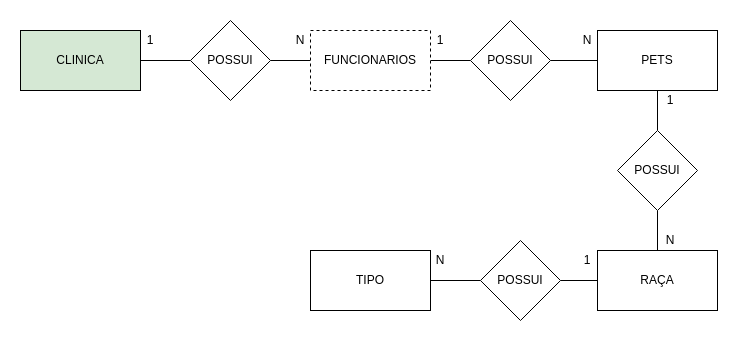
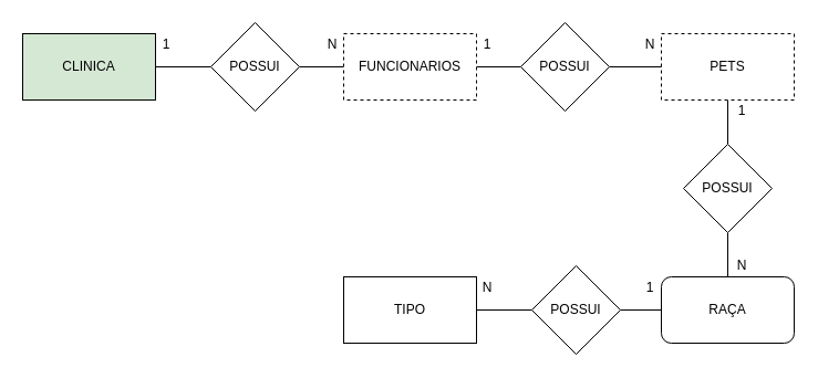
- <mxCell id="9" value="PETS" style="rounded=0;whiteSpace=wrap;html=1;" vertex="1" parent="1"><mxGeometry x="597" y="30" width="120" height="60" as="geometry" /></mxCell>
+ <mxCell id="9" value="PETS" style="rounded=0;whiteSpace=wrap;html=1;dashed=1;" vertex="1" parent="1"><mxGeometry x="597" y="30" width="120" height="60" as="geometry" /></mxCell>
- <mxCell id="12" value="RAÇA" style="rounded=0;whiteSpace=wrap;html=1;" vertex="1" parent="1"><mxGeometry x="597" y="250" width="120" height="60" as="geometry" /></mxCell>
+ <mxCell id="12" value="RAÇA" style="whiteSpace=wrap;html=1;rounded=1;" vertex="1" parent="1"><mxGeometry x="597" y="250" width="120" height="60" as="geometry" /></mxCell>
